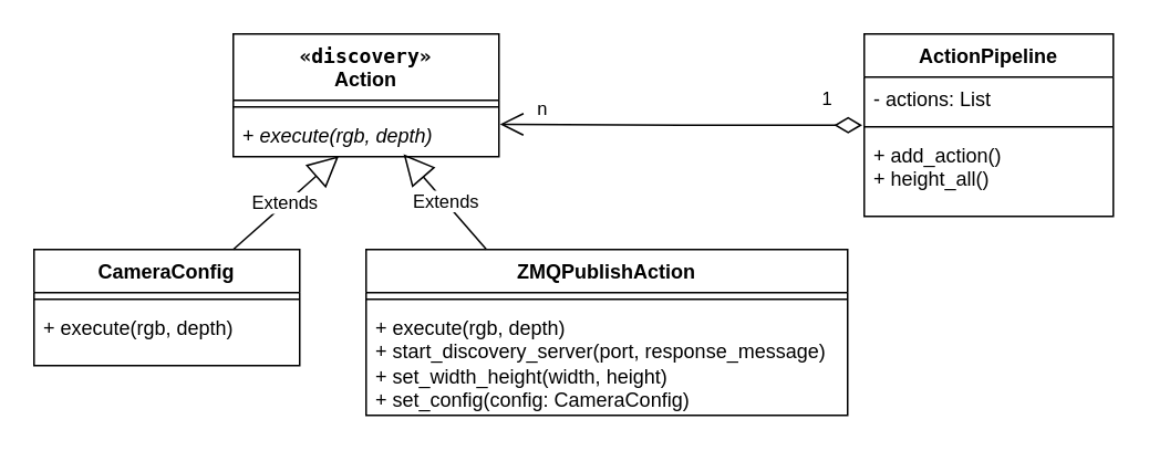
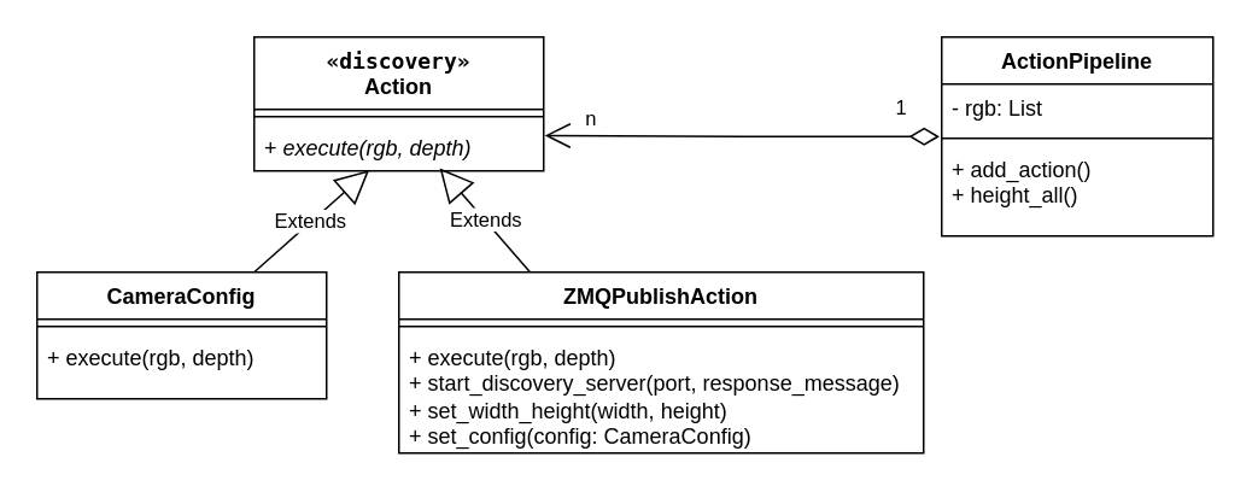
- <mxCell id="12" value="- actions: List" style="text;strokeColor=none;fillColor=none;align=left;verticalAlign=top;spacingLeft=4;spacingRight=4;overflow=hidden;rotatable=0;points=[[0,0.5],[1,0.5]];portConstraint=eastwest;whiteSpace=wrap;html=1;" parent="11" vertex="1"><mxGeometry y="26" width="150" height="26" as="geometry" /></mxCell>
+ <mxCell id="12" value="- rgb: List" style="text;strokeColor=none;fillColor=none;align=left;verticalAlign=top;spacingLeft=4;spacingRight=4;overflow=hidden;rotatable=0;points=[[0,0.5],[1,0.5]];portConstraint=eastwest;whiteSpace=wrap;html=1;" parent="11" vertex="1"><mxGeometry y="26" width="150" height="26" as="geometry" /></mxCell>
